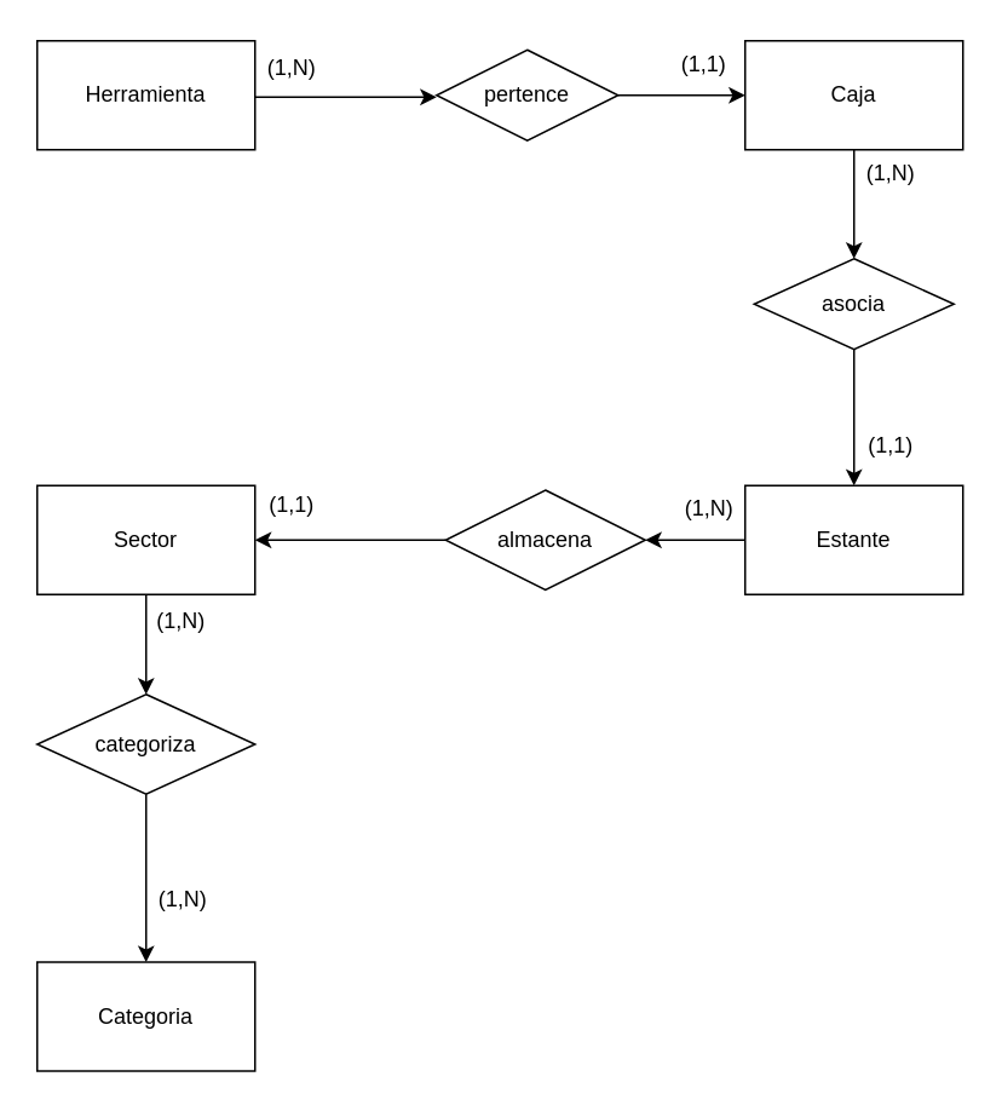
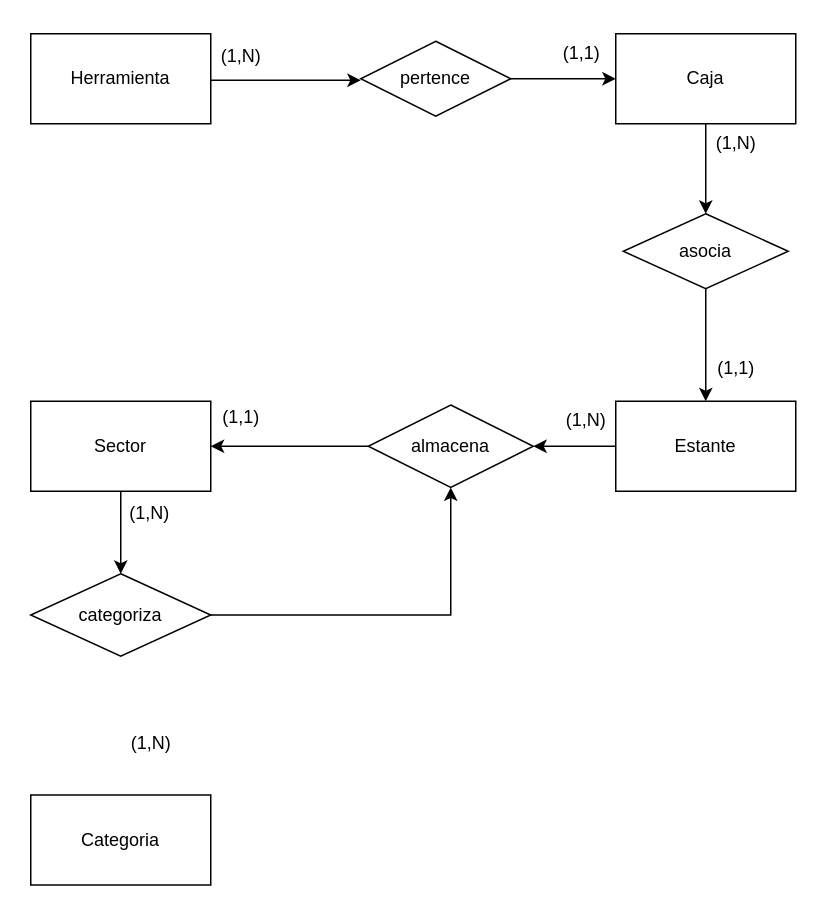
- <mxCell id="16" value="" style="edgeStyle=orthogonalEdgeStyle;rounded=0;orthogonalLoop=1;jettySize=auto;html=1;" edge="1" parent="1" source="17" target="18"><mxGeometry relative="1" as="geometry" /></mxCell>
+ <mxCell id="16" value="" style="edgeStyle=orthogonalEdgeStyle;rounded=0;orthogonalLoop=1;jettySize=auto;html=1;" edge="1" parent="1" source="17" target="13"><mxGeometry relative="1" as="geometry" /></mxCell>
